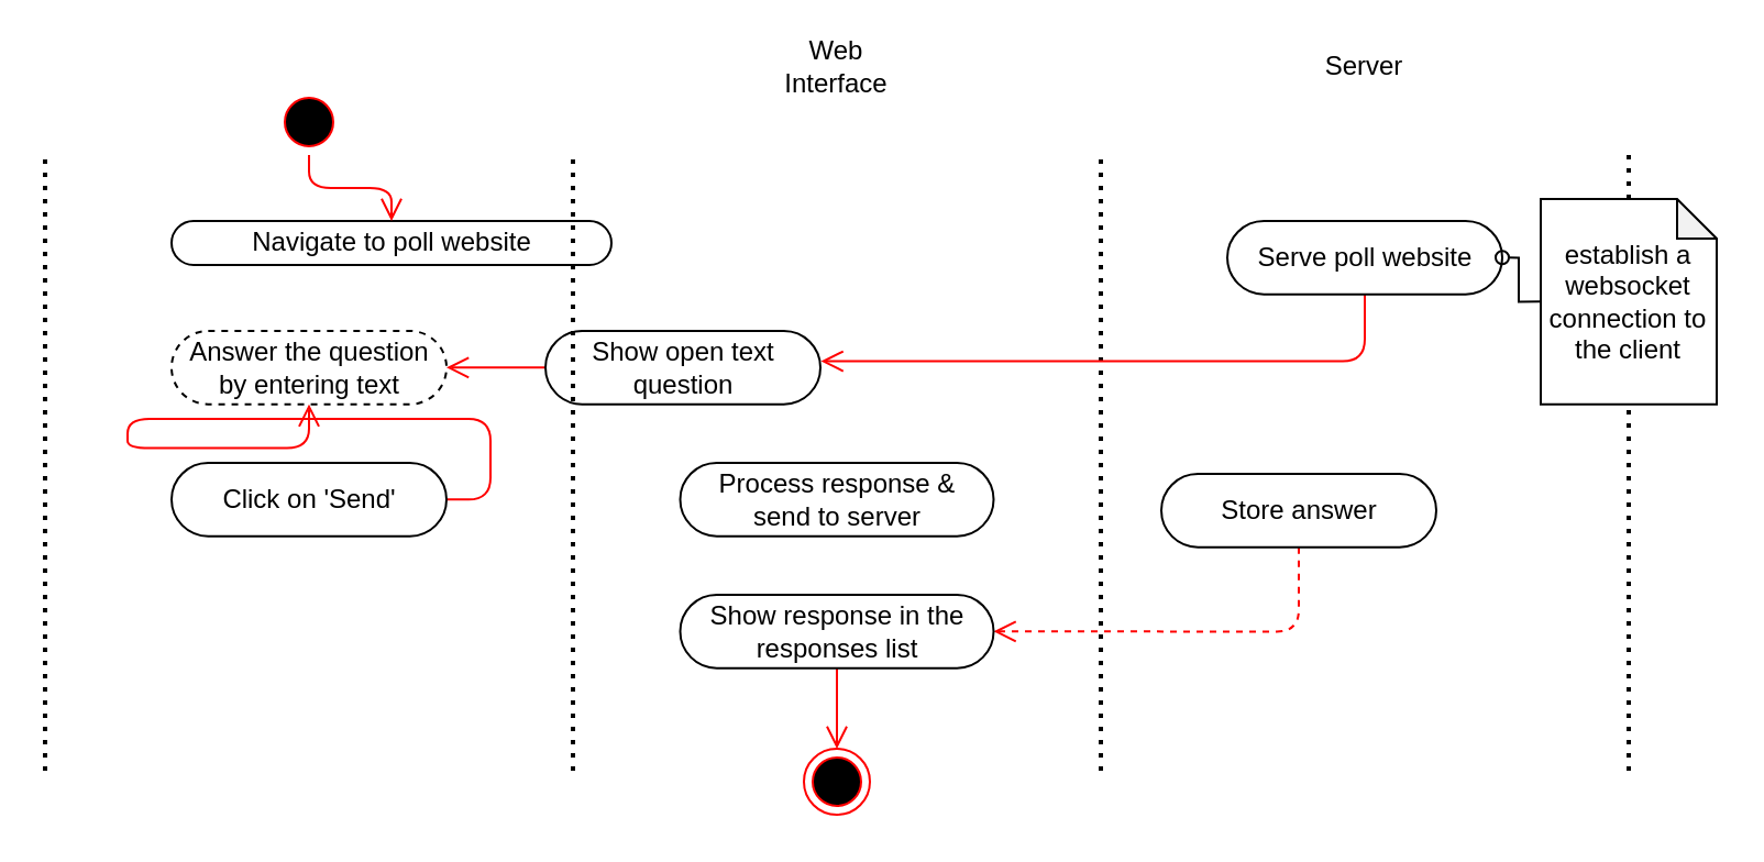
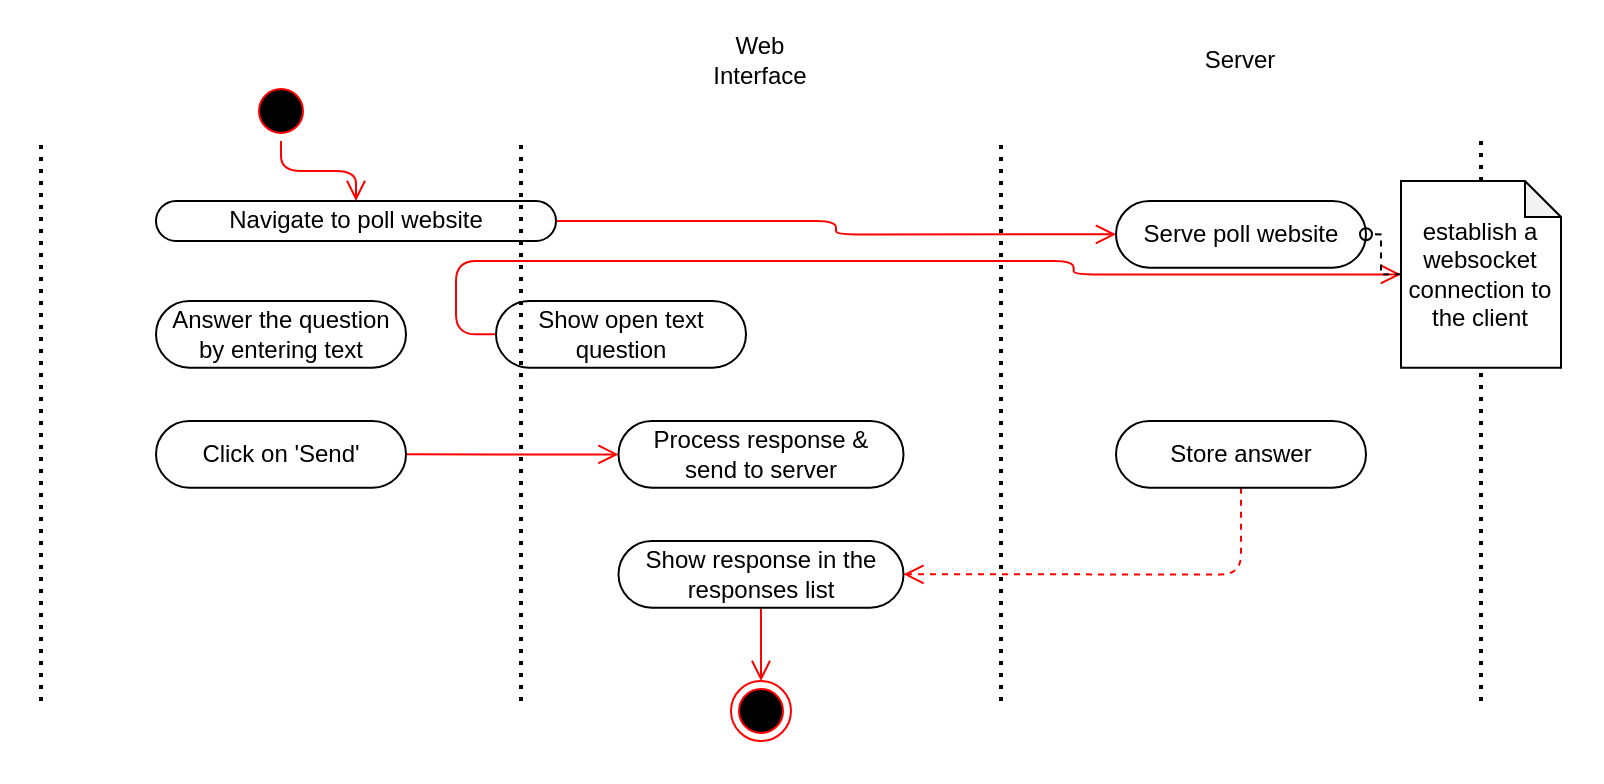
+ <mxCell id="8" style="edgeStyle=orthogonalEdgeStyle;rounded=1;orthogonalLoop=1;jettySize=auto;html=1;exitX=1;exitY=0.5;exitDx=0;exitDy=0;entryX=0;entryY=0.5;entryDx=0;entryDy=0;endArrow=open;endFill=0;verticalAlign=bottom;strokeColor=#ff0000;endSize=8;" parent="1" source="9" target="11" edge="1"><mxGeometry relative="1" as="geometry" /></mxCell>
- <mxCell id="22" style="edgeStyle=orthogonalEdgeStyle;rounded=0;orthogonalLoop=1;jettySize=auto;html=1;exitX=0;exitY=0.5;exitDx=0;exitDy=0;exitPerimeter=0;dashed=0;endArrow=oval;endFill=0;entryX=1;entryY=0.5;entryDx=0;entryDy=0;" parent="1" source="24" edge="1" target="11"><mxGeometry relative="1" as="geometry"><mxPoint x="690" y="117" as="targetPoint" /><Array as="points"><mxPoint x="690" y="137" /><mxPoint x="690" y="117" /></Array></mxGeometry></mxCell>
+ <mxCell id="22" style="edgeStyle=orthogonalEdgeStyle;rounded=0;orthogonalLoop=1;jettySize=auto;html=1;exitX=0;exitY=0.5;exitDx=0;exitDy=0;exitPerimeter=0;dashed=1;endArrow=oval;endFill=0;entryX=1;entryY=0.5;entryDx=0;entryDy=0;" parent="1" source="24" edge="1" target="11"><mxGeometry relative="1" as="geometry"><mxPoint x="690" y="117" as="targetPoint" /><Array as="points"><mxPoint x="690" y="137" /><mxPoint x="690" y="117" /></Array></mxGeometry></mxCell>
- <mxCell id="10" style="edgeStyle=orthogonalEdgeStyle;orthogonalLoop=1;jettySize=auto;html=1;endArrow=open;endFill=0;entryX=1.002;entryY=0.413;entryDx=0;entryDy=0;entryPerimeter=0;rounded=1;verticalAlign=bottom;strokeColor=#ff0000;endSize=8;exitX=0.5;exitY=1;exitDx=0;exitDy=0;" parent="1" target="21" edge="1" source="11"><mxGeometry relative="1" as="geometry"><mxPoint x="558" y="125" as="sourcePoint" /><mxPoint x="470" y="125" as="targetPoint" /><Array as="points"><mxPoint x="620" y="164" /></Array></mxGeometry></mxCell>
- <mxCell id="17" value="Answer the question by entering text" style="rounded=1;whiteSpace=wrap;html=1;arcSize=50;fillColor=none;dashed=1;" parent="1" vertex="1"><mxGeometry x="77.5" y="150" width="125" height="33.33" as="geometry" /></mxCell>
+ <mxCell id="17" value="Answer the question by entering text" style="rounded=1;whiteSpace=wrap;html=1;arcSize=50;fillColor=none;" parent="1" vertex="1"><mxGeometry x="77.5" y="150" width="125" height="33.33" as="geometry" /></mxCell>
- <mxCell id="20" style="edgeStyle=orthogonalEdgeStyle;rounded=1;orthogonalLoop=1;jettySize=auto;html=1;exitX=0;exitY=0.5;exitDx=0;exitDy=0;entryX=1;entryY=0.5;entryDx=0;entryDy=0;endArrow=open;endFill=0;verticalAlign=bottom;strokeColor=#ff0000;endSize=8;" parent="1" source="21" target="17" edge="1"><mxGeometry relative="1" as="geometry" /></mxCell>
+ <mxCell id="20" style="edgeStyle=orthogonalEdgeStyle;rounded=1;orthogonalLoop=1;jettySize=auto;html=1;exitX=0;exitY=0.5;exitDx=0;exitDy=0;endArrow=open;endFill=0;verticalAlign=bottom;strokeColor=#ff0000;endSize=8;" parent="1" source="21" target="24" edge="1"><mxGeometry relative="1" as="geometry" /></mxCell>
- <mxCell id="18" style="edgeStyle=orthogonalEdgeStyle;rounded=1;orthogonalLoop=1;jettySize=auto;html=1;exitX=1;exitY=0.5;exitDx=0;exitDy=0;endArrow=open;endFill=0;verticalAlign=bottom;strokeColor=#ff0000;endSize=8;" parent="1" source="19" target="17" edge="1"><mxGeometry relative="1" as="geometry" /></mxCell>
+ <mxCell id="18" style="edgeStyle=orthogonalEdgeStyle;rounded=1;orthogonalLoop=1;jettySize=auto;html=1;exitX=1;exitY=0.5;exitDx=0;exitDy=0;endArrow=open;endFill=0;verticalAlign=bottom;strokeColor=#ff0000;endSize=8;" parent="1" source="19" target="23" edge="1"><mxGeometry relative="1" as="geometry" /></mxCell>
- <mxCell id="13" value="Store answer" style="rounded=1;whiteSpace=wrap;html=1;arcSize=50;fillColor=none;" parent="1" vertex="1"><mxGeometry x="527.5" y="215" width="125" height="33.33" as="geometry" /></mxCell>
+ <mxCell id="13" value="Store answer" style="rounded=1;whiteSpace=wrap;html=1;arcSize=50;fillColor=none;" parent="1" vertex="1"><mxGeometry x="557.5" y="210" width="125" height="33.33" as="geometry" /></mxCell>
